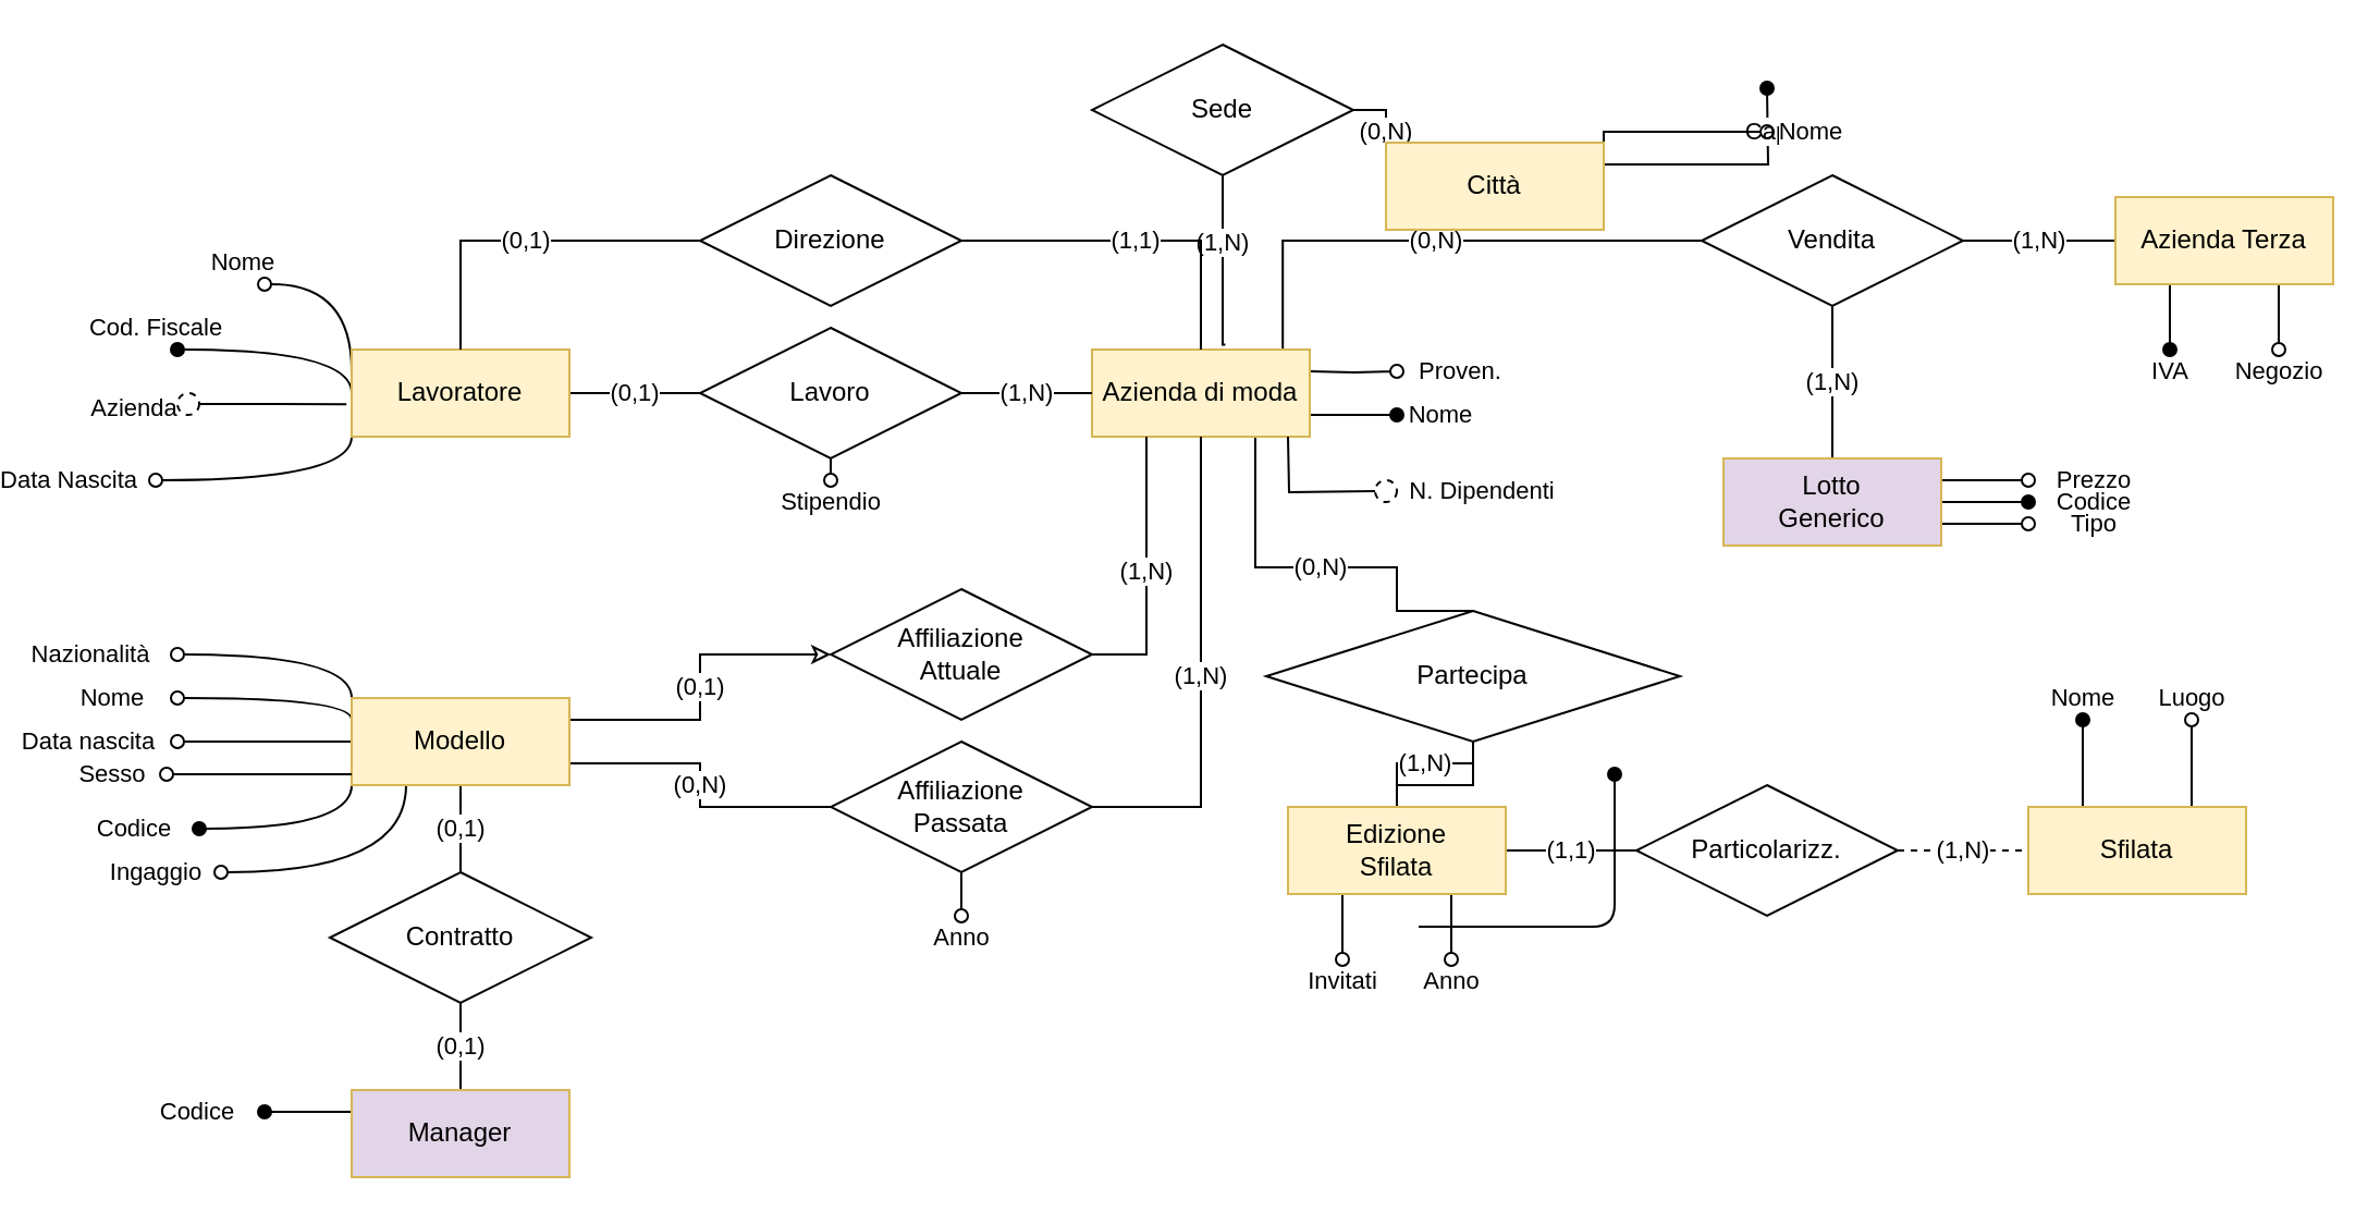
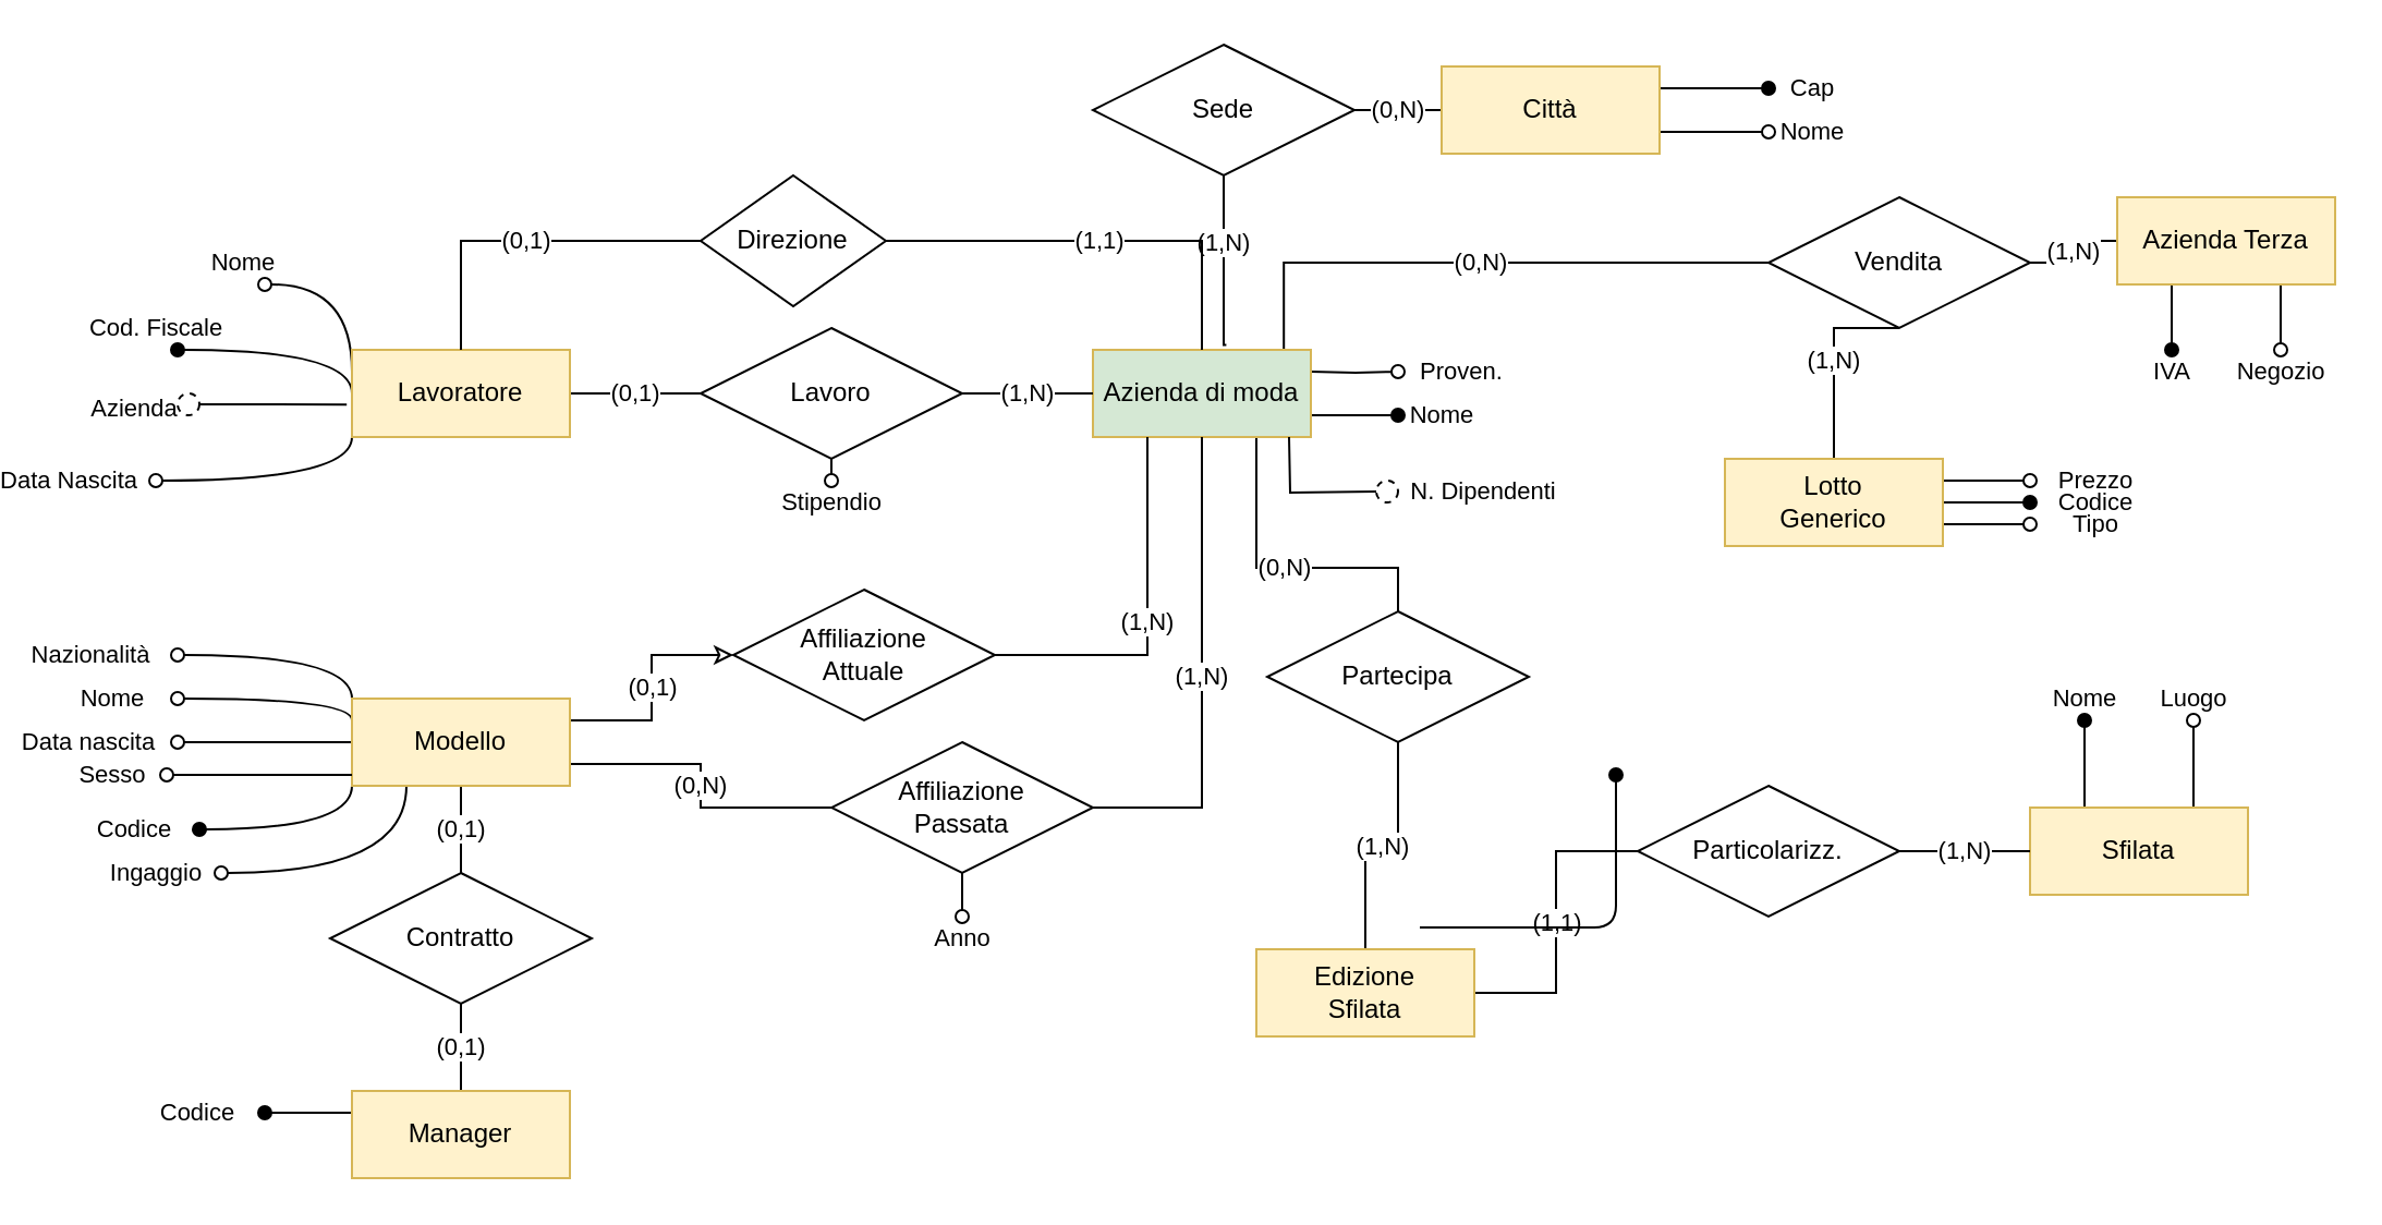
- <mxCell id="48" value="Città" style="whiteSpace=wrap;html=1;align=center;fillColor=#fff2cc;strokeColor=#d6b656;" parent="1" vertex="1"><mxGeometry x="585" y="65" width="100" height="40" as="geometry" /></mxCell>
+ <mxCell id="48" value="Città" style="whiteSpace=wrap;html=1;align=center;fillColor=#fff2cc;strokeColor=#d6b656;" parent="1" vertex="1"><mxGeometry x="610" y="30" width="100" height="40" as="geometry" /></mxCell>
- <mxCell id="24" value="Direzione" style="shape=rhombus;perimeter=rhombusPerimeter;whiteSpace=wrap;html=1;align=center;" parent="1" vertex="1"><mxGeometry x="270" y="80" width="120" height="60" as="geometry" /></mxCell>
+ <mxCell id="24" value="Direzione" style="shape=rhombus;perimeter=rhombusPerimeter;whiteSpace=wrap;html=1;align=center;" parent="1" vertex="1"><mxGeometry x="270" y="80" width="85" height="60" as="geometry" /></mxCell>
- <mxCell id="8" value="Vendita" style="shape=rhombus;perimeter=rhombusPerimeter;whiteSpace=wrap;html=1;align=center;" parent="1" vertex="1"><mxGeometry x="730" y="80" width="120" height="60" as="geometry" /></mxCell>
+ <mxCell id="8" value="Vendita" style="shape=rhombus;perimeter=rhombusPerimeter;whiteSpace=wrap;html=1;align=center;" parent="1" vertex="1"><mxGeometry x="760" y="90" width="120" height="60" as="geometry" /></mxCell>
- <mxCell id="7" value="Azienda di moda" style="whiteSpace=wrap;html=1;align=center;fillColor=#fff2cc;strokeColor=#d6b656;" parent="1" vertex="1"><mxGeometry x="450" y="160" width="100" height="40" as="geometry" /></mxCell>
+ <mxCell id="7" value="Azienda di moda" style="whiteSpace=wrap;html=1;align=center;fillColor=#d5e8d4;strokeColor=#d6b656;" parent="1" vertex="1"><mxGeometry x="450" y="160" width="100" height="40" as="geometry" /></mxCell>
- <mxCell id="13" value="Lotto&lt;br&gt;Generico" style="whiteSpace=wrap;html=1;align=center;fillColor=#e1d5e7;strokeColor=#d6b656;" parent="1" vertex="1"><mxGeometry x="740" y="210" width="100" height="40" as="geometry" /></mxCell>
+ <mxCell id="13" value="Lotto&lt;br&gt;Generico" style="whiteSpace=wrap;html=1;align=center;fillColor=#fff2cc;strokeColor=#d6b656;" parent="1" vertex="1"><mxGeometry x="740" y="210" width="100" height="40" as="geometry" /></mxCell>
- <mxCell id="26" value="Affiliazione&lt;br&gt;Attuale" style="shape=rhombus;perimeter=rhombusPerimeter;whiteSpace=wrap;html=1;align=center;" parent="1" vertex="1"><mxGeometry x="330" y="270" width="120" height="60" as="geometry" /></mxCell>
+ <mxCell id="26" value="Affiliazione&lt;br&gt;Attuale" style="shape=rhombus;perimeter=rhombusPerimeter;whiteSpace=wrap;html=1;align=center;" parent="1" vertex="1"><mxGeometry x="285" y="270" width="120" height="60" as="geometry" /></mxCell>
- <mxCell id="59" value="Partecipa" style="shape=rhombus;perimeter=rhombusPerimeter;whiteSpace=wrap;html=1;align=center;" parent="1" vertex="1"><mxGeometry x="530" y="280" width="190" height="60" as="geometry" /></mxCell>
+ <mxCell id="59" value="Partecipa" style="shape=rhombus;perimeter=rhombusPerimeter;whiteSpace=wrap;html=1;align=center;" parent="1" vertex="1"><mxGeometry x="530" y="280" width="120" height="60" as="geometry" /></mxCell>
- <mxCell id="69" value="Edizione&lt;br&gt;Sfilata" style="whiteSpace=wrap;html=1;align=center;direction=east;fillColor=#fff2cc;strokeColor=#d6b656;" parent="1" vertex="1"><mxGeometry x="540" y="370" width="100" height="40" as="geometry" /></mxCell>
+ <mxCell id="69" value="Edizione&lt;br&gt;Sfilata" style="whiteSpace=wrap;html=1;align=center;direction=east;fillColor=#fff2cc;strokeColor=#d6b656;" parent="1" vertex="1"><mxGeometry x="525" y="435" width="100" height="40" as="geometry" /></mxCell>
- <mxCell id="63" value="(1,N)" style="edgeStyle=orthogonalEdgeStyle;rounded=0;orthogonalLoop=1;jettySize=auto;html=1;exitX=1;exitY=0.5;exitDx=0;exitDy=0;endArrow=none;endFill=0;dashed=1;" parent="1" source="64" target="62" edge="1"><mxGeometry relative="1" as="geometry" /></mxCell>
+ <mxCell id="63" value="(1,N)" style="edgeStyle=orthogonalEdgeStyle;rounded=0;orthogonalLoop=1;jettySize=auto;html=1;exitX=1;exitY=0.5;exitDx=0;exitDy=0;endArrow=none;endFill=0;" parent="1" source="64" target="62" edge="1"><mxGeometry relative="1" as="geometry" /></mxCell>
- <mxCell id="39" value="Manager" style="whiteSpace=wrap;html=1;align=center;fillColor=#e1d5e7;strokeColor=#d6b656;" parent="1" vertex="1"><mxGeometry x="110" y="500" width="100" height="40" as="geometry" /></mxCell>
+ <mxCell id="39" value="Manager" style="whiteSpace=wrap;html=1;align=center;fillColor=#fff2cc;strokeColor=#d6b656;" parent="1" vertex="1"><mxGeometry x="110" y="500" width="100" height="40" as="geometry" /></mxCell>
